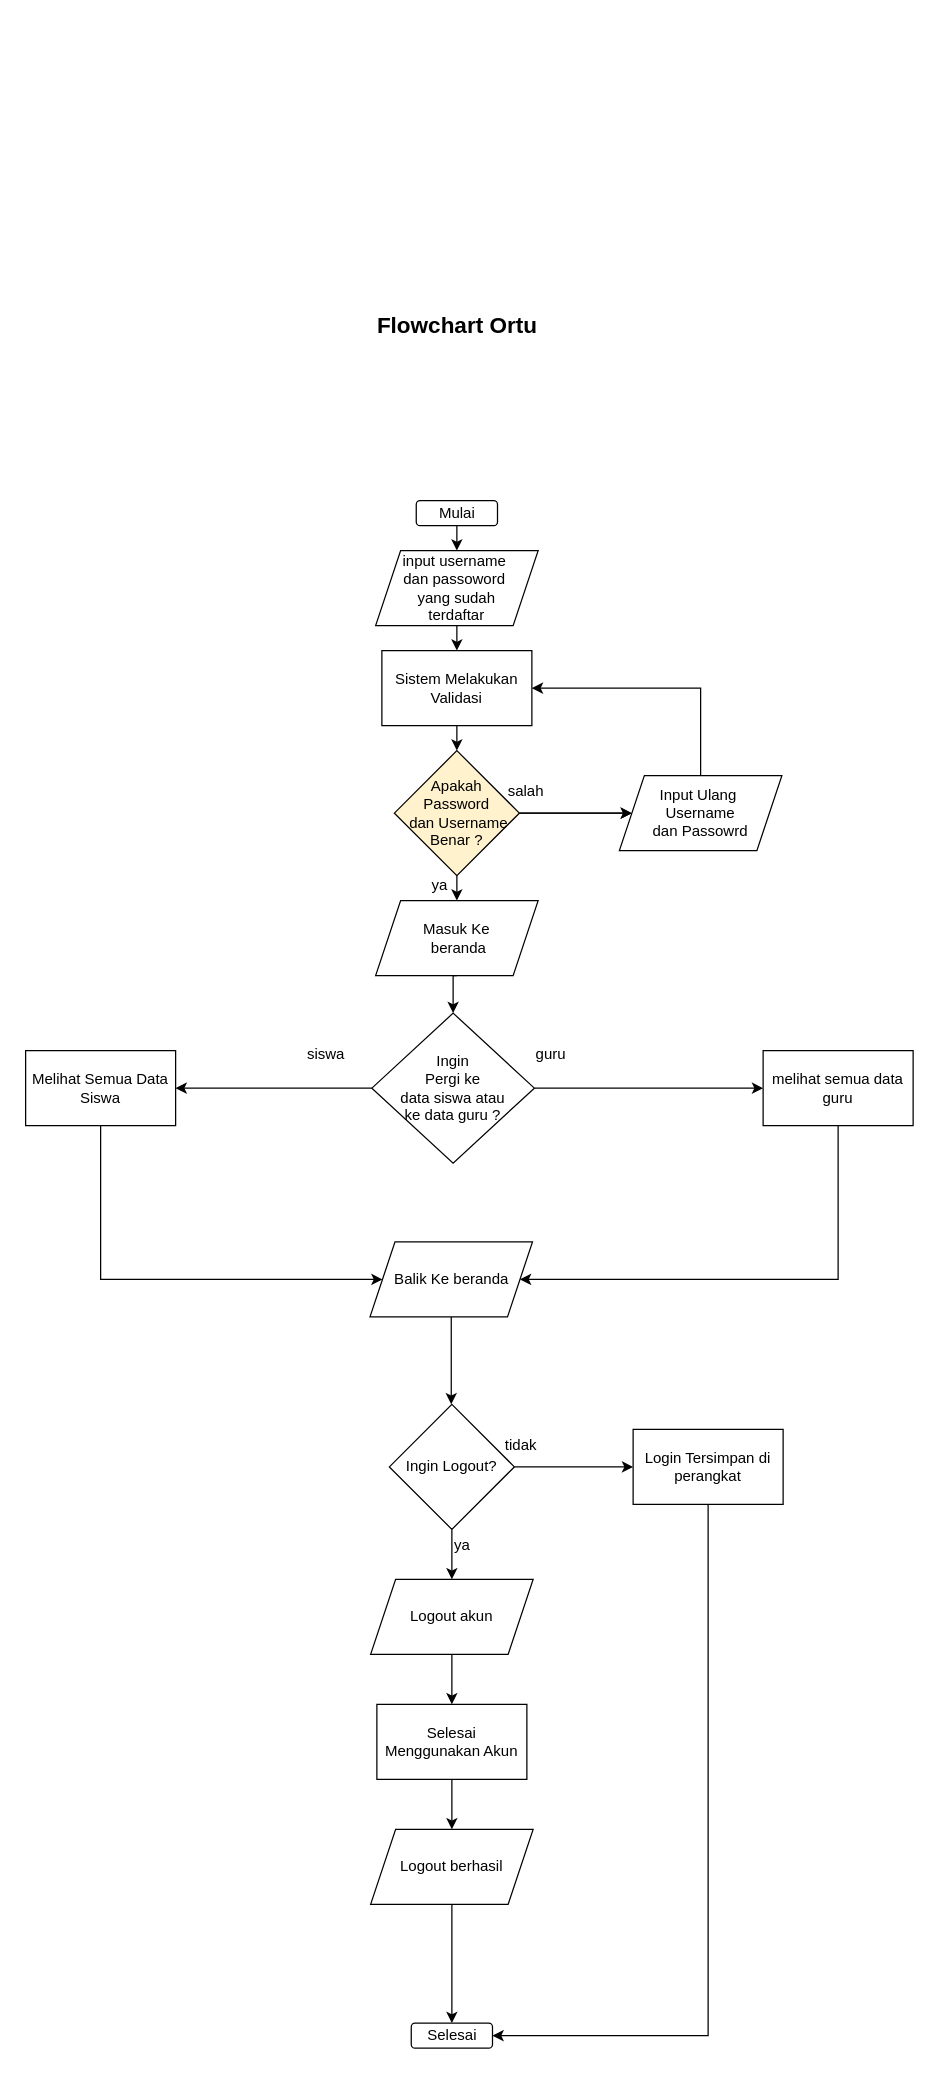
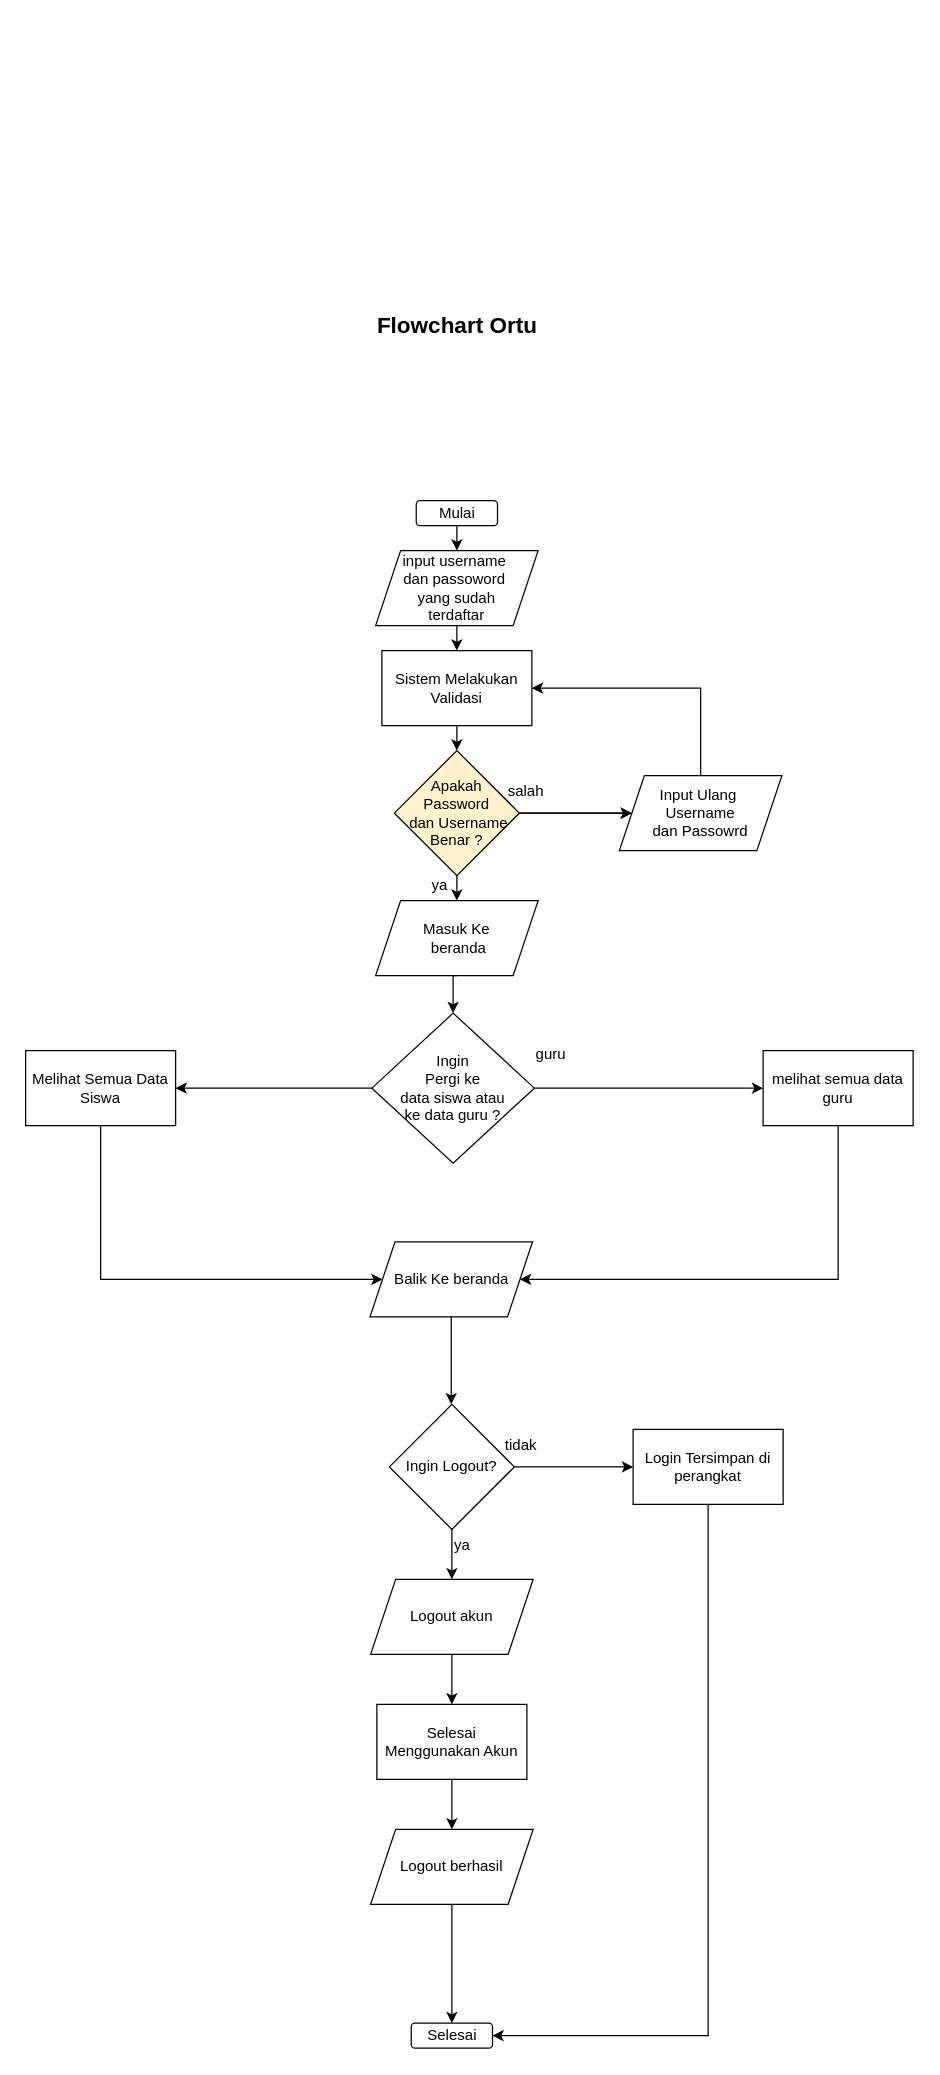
- <mxCell id="41" value="siswa" style="text;html=1;align=center;verticalAlign=middle;resizable=0;points=[];autosize=1;strokeColor=none;fillColor=none;" vertex="1" parent="1"><mxGeometry x="235" y="828" width="50" height="30" as="geometry" /></mxCell>
